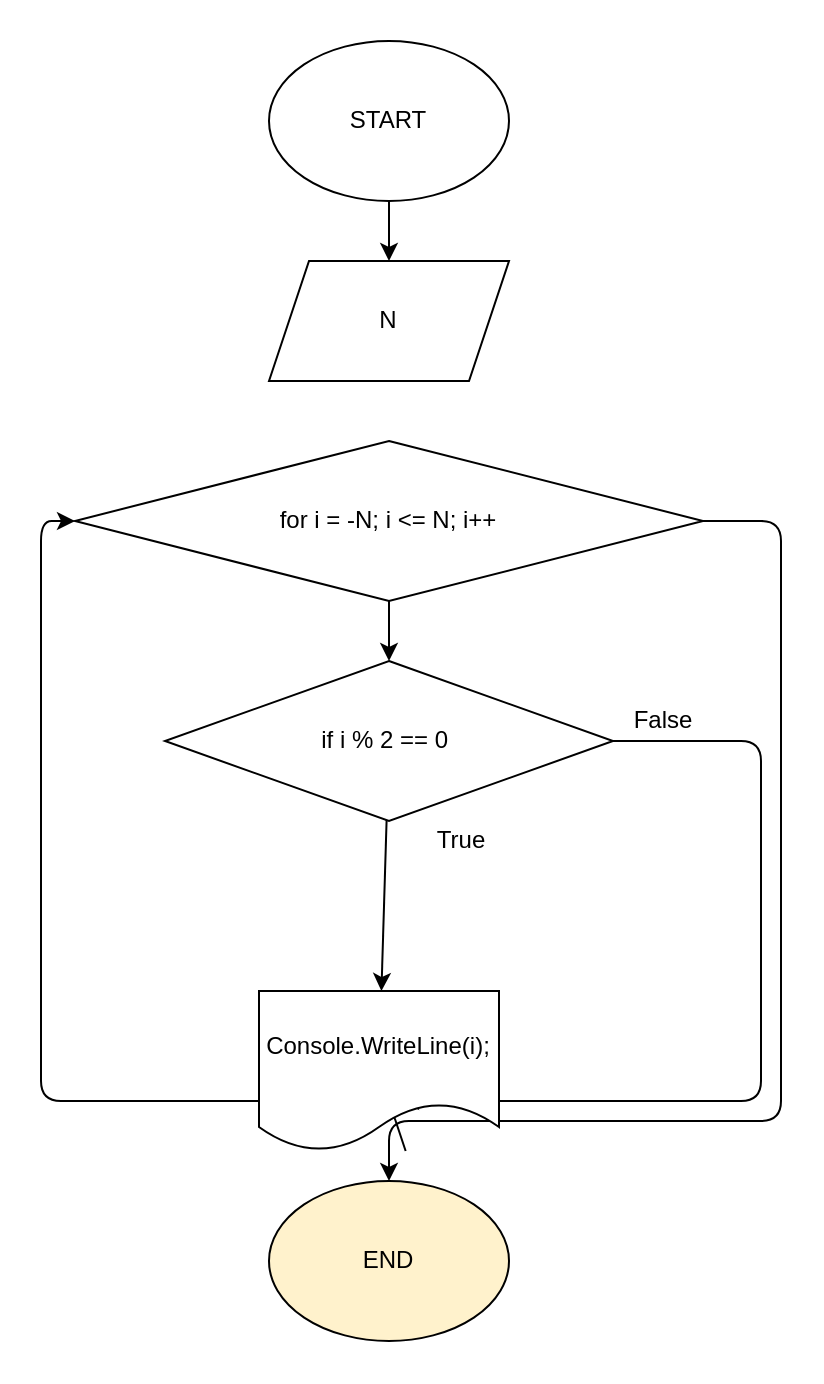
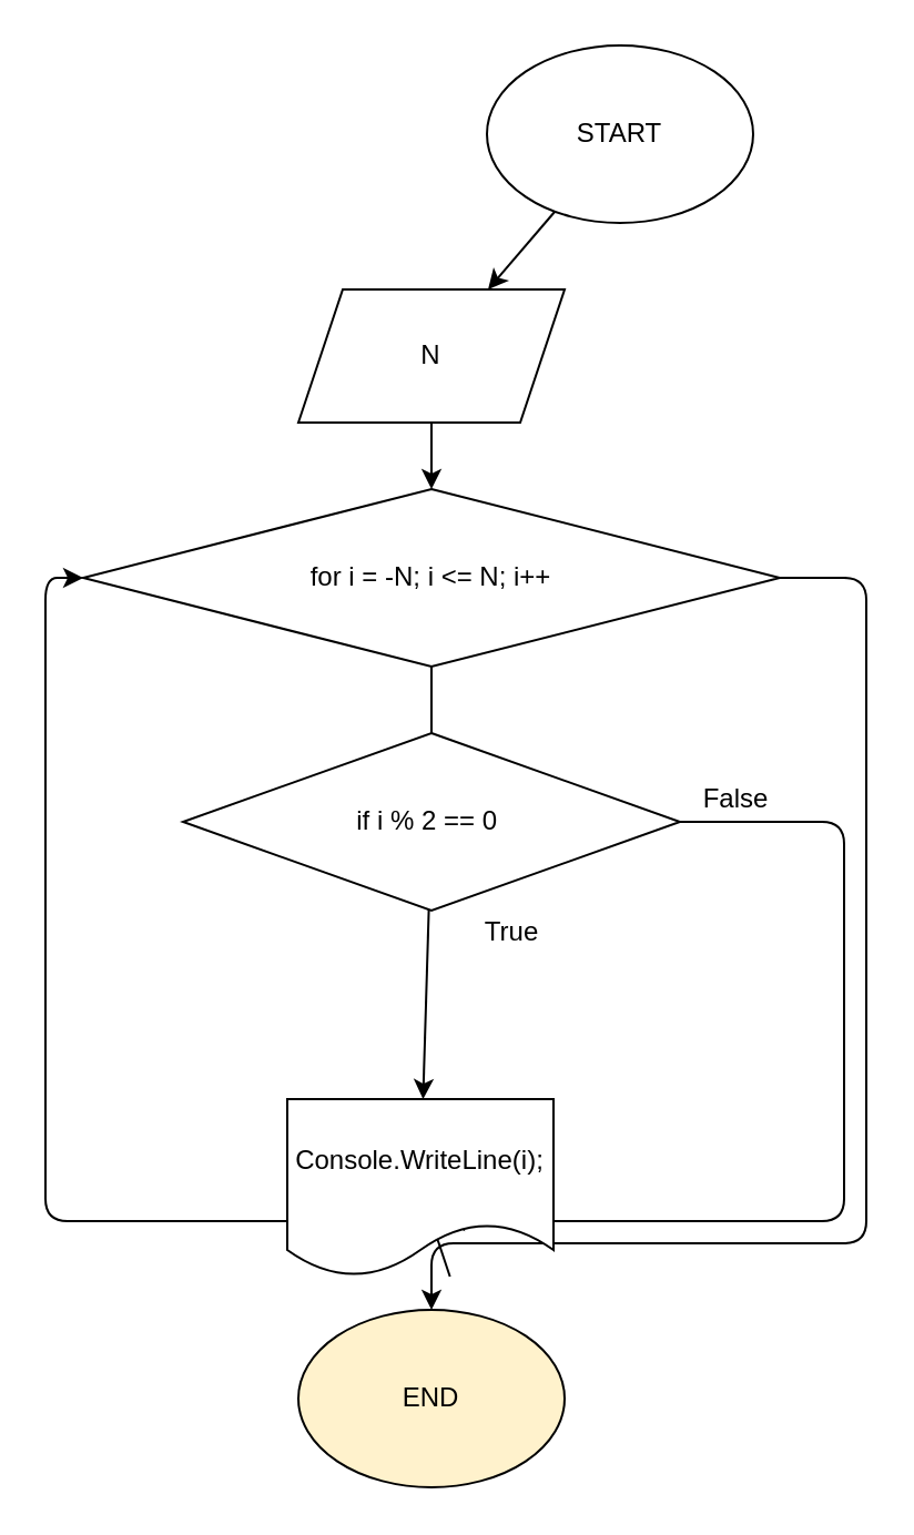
- <mxCell id="3" value="START" style="ellipse;whiteSpace=wrap;html=1;" vertex="1" parent="1"><mxGeometry x="134" y="20" width="120" height="80" as="geometry" /></mxCell>
+ <mxCell id="3" value="START" style="ellipse;whiteSpace=wrap;html=1;" vertex="1" parent="1"><mxGeometry x="219" y="20" width="120" height="80" as="geometry" /></mxCell>
+ <mxCell id="4" value="" style="edgeStyle=none;html=1;" edge="1" parent="1" source="5" target="8"><mxGeometry relative="1" as="geometry" /></mxCell>
- <mxCell id="6" value="" style="edgeStyle=none;html=1;" edge="1" parent="1" source="8" target="11"><mxGeometry relative="1" as="geometry" /></mxCell>
+ <mxCell id="6" value="" style="edgeStyle=none;html=1;endArrow=none;" edge="1" parent="1" source="8" target="11"><mxGeometry relative="1" as="geometry" /></mxCell>
